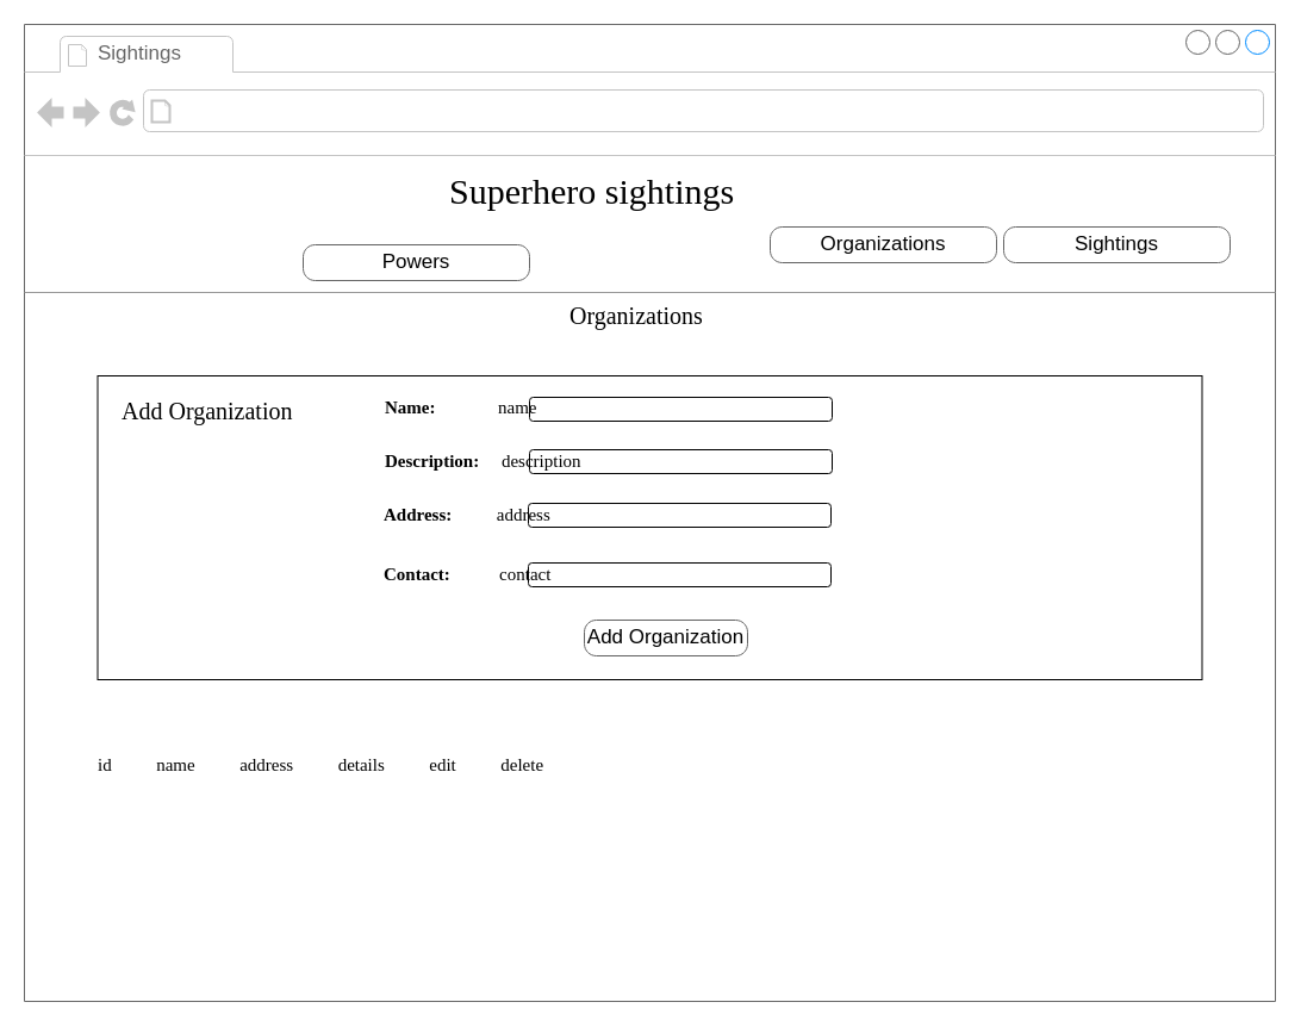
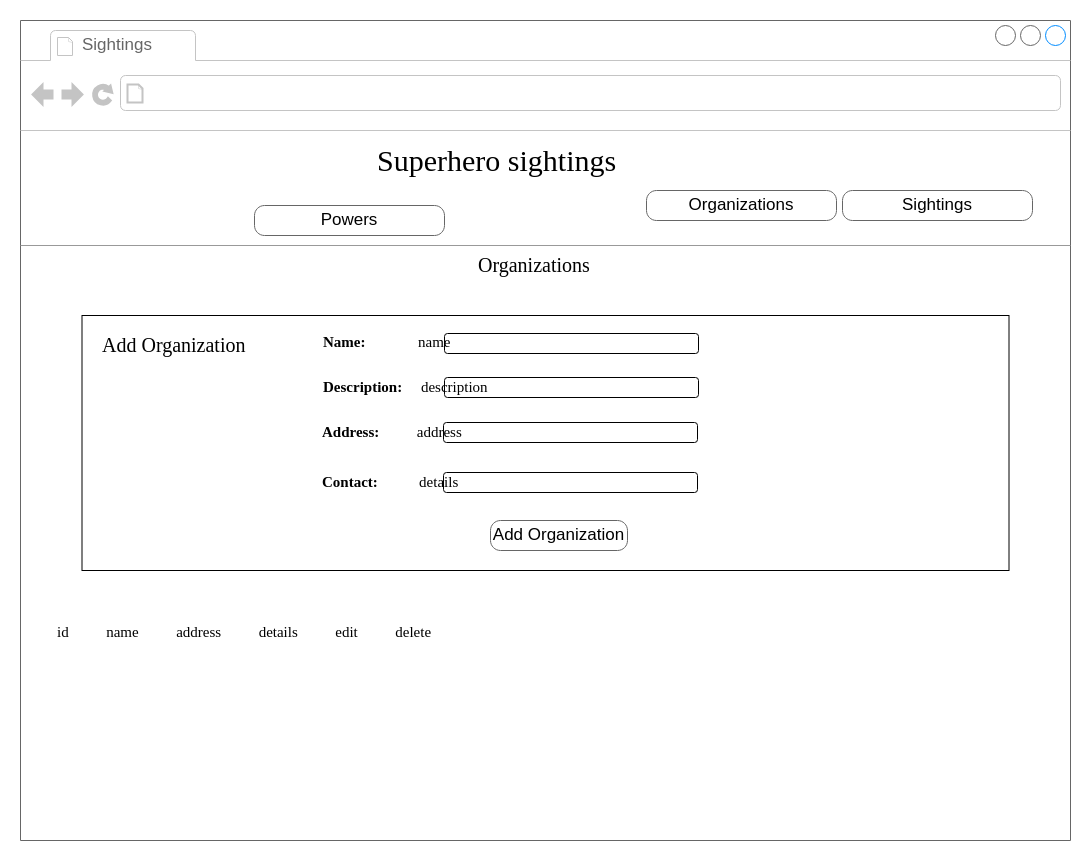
- <mxCell id="13" value="&lt;b&gt;Contact:&amp;nbsp; &amp;nbsp; &amp;nbsp; &amp;nbsp; &amp;nbsp; &amp;nbsp;&lt;/b&gt;contact" style="text;html=1;points=[];align=left;verticalAlign=top;spacingTop=-4;fontSize=15;fontFamily=Verdana" parent="2" vertex="1"><mxGeometry x="300" y="450" width="170" height="30" as="geometry" /></mxCell>
+ <mxCell id="13" value="&lt;b&gt;Contact:&amp;nbsp; &amp;nbsp; &amp;nbsp; &amp;nbsp; &amp;nbsp; &amp;nbsp;&lt;/b&gt;details" style="text;html=1;points=[];align=left;verticalAlign=top;spacingTop=-4;fontSize=15;fontFamily=Verdana" parent="2" vertex="1"><mxGeometry x="300" y="450" width="170" height="30" as="geometry" /></mxCell>
- <mxCell id="10" value="id&amp;nbsp; &amp;nbsp; &amp;nbsp; &amp;nbsp; &amp;nbsp; name&amp;nbsp; &amp;nbsp; &amp;nbsp; &amp;nbsp; &amp;nbsp; address&amp;nbsp; &amp;nbsp; &amp;nbsp; &amp;nbsp; &amp;nbsp; details&amp;nbsp; &amp;nbsp; &amp;nbsp; &amp;nbsp; &amp;nbsp; edit&amp;nbsp; &amp;nbsp; &amp;nbsp; &amp;nbsp; &amp;nbsp; delete&amp;nbsp; &amp;nbsp;" style="text;html=1;points=[];align=left;verticalAlign=top;spacingTop=-4;fontSize=15;fontFamily=Verdana" parent="2" vertex="1"><mxGeometry x="60" y="610" width="920" height="30" as="geometry" /></mxCell>
+ <mxCell id="10" value="id&amp;nbsp; &amp;nbsp; &amp;nbsp; &amp;nbsp; &amp;nbsp; name&amp;nbsp; &amp;nbsp; &amp;nbsp; &amp;nbsp; &amp;nbsp; address&amp;nbsp; &amp;nbsp; &amp;nbsp; &amp;nbsp; &amp;nbsp; details&amp;nbsp; &amp;nbsp; &amp;nbsp; &amp;nbsp; &amp;nbsp; edit&amp;nbsp; &amp;nbsp; &amp;nbsp; &amp;nbsp; &amp;nbsp; delete&amp;nbsp; &amp;nbsp;" style="text;html=1;points=[];align=left;verticalAlign=top;spacingTop=-4;fontSize=15;fontFamily=Verdana" parent="2" vertex="1"><mxGeometry x="35" y="600" width="920" height="30" as="geometry" /></mxCell>
